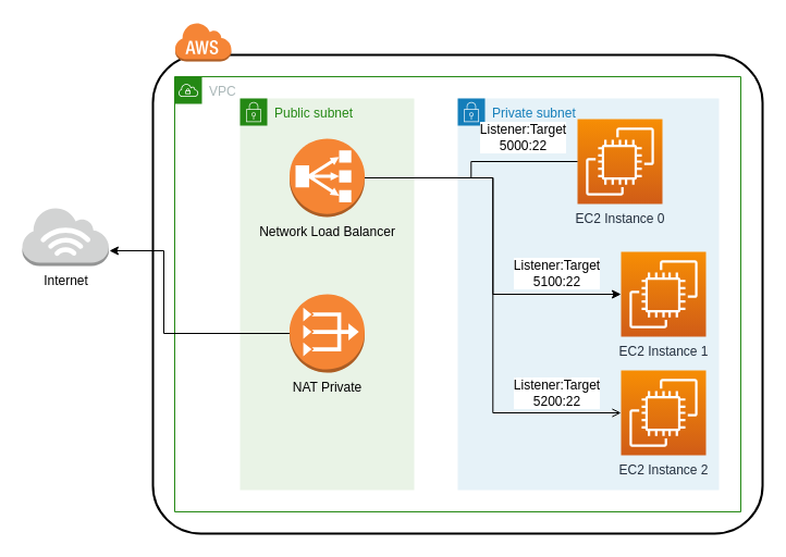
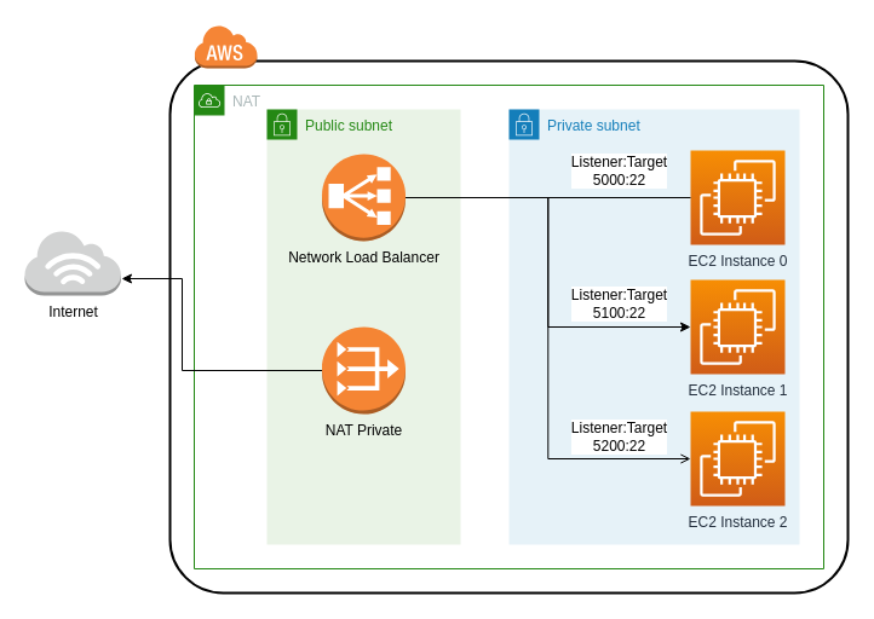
- <mxCell id="5" value="VPC" style="points=[[0,0],[0.25,0],[0.5,0],[0.75,0],[1,0],[1,0.25],[1,0.5],[1,0.75],[1,1],[0.75,1],[0.5,1],[0.25,1],[0,1],[0,0.75],[0,0.5],[0,0.25]];outlineConnect=0;gradientColor=none;html=1;whiteSpace=wrap;fontSize=12;fontStyle=0;container=1;pointerEvents=0;collapsible=0;recursiveResize=0;shape=mxgraph.aws4.group;grIcon=mxgraph.aws4.group_vpc;strokeColor=#248814;fillColor=none;verticalAlign=top;align=left;spacingLeft=30;fontColor=#AAB7B8;dashed=0;" vertex="1" parent="1"><mxGeometry x="160" y="70" width="520" height="400" as="geometry" /></mxCell>
+ <mxCell id="5" value="NAT" style="points=[[0,0],[0.25,0],[0.5,0],[0.75,0],[1,0],[1,0.25],[1,0.5],[1,0.75],[1,1],[0.75,1],[0.5,1],[0.25,1],[0,1],[0,0.75],[0,0.5],[0,0.25]];outlineConnect=0;gradientColor=none;html=1;whiteSpace=wrap;fontSize=12;fontStyle=0;container=1;pointerEvents=0;collapsible=0;recursiveResize=0;shape=mxgraph.aws4.group;grIcon=mxgraph.aws4.group_vpc;strokeColor=#248814;fillColor=none;verticalAlign=top;align=left;spacingLeft=30;fontColor=#AAB7B8;dashed=0;" vertex="1" parent="1"><mxGeometry x="160" y="70" width="520" height="400" as="geometry" /></mxCell>
- <mxCell id="10" value="EC2 Instance 0" style="sketch=0;points=[[0,0,0],[0.25,0,0],[0.5,0,0],[0.75,0,0],[1,0,0],[0,1,0],[0.25,1,0],[0.5,1,0],[0.75,1,0],[1,1,0],[0,0.25,0],[0,0.5,0],[0,0.75,0],[1,0.25,0],[1,0.5,0],[1,0.75,0]];outlineConnect=0;fontColor=#232F3E;gradientColor=#F78E04;gradientDirection=north;fillColor=#D05C17;strokeColor=#ffffff;dashed=0;verticalLabelPosition=bottom;verticalAlign=top;align=center;html=1;fontSize=12;fontStyle=0;aspect=fixed;shape=mxgraph.aws4.resourceIcon;resIcon=mxgraph.aws4.ec2;" vertex="1" parent="9"><mxGeometry x="110" y="19" width="78" height="78" as="geometry" /></mxCell>
+ <mxCell id="10" value="EC2 Instance 0" style="sketch=0;points=[[0,0,0],[0.25,0,0],[0.5,0,0],[0.75,0,0],[1,0,0],[0,1,0],[0.25,1,0],[0.5,1,0],[0.75,1,0],[1,1,0],[0,0.25,0],[0,0.5,0],[0,0.75,0],[1,0.25,0],[1,0.5,0],[1,0.75,0]];outlineConnect=0;fontColor=#232F3E;gradientColor=#F78E04;gradientDirection=north;fillColor=#D05C17;strokeColor=#ffffff;dashed=0;verticalLabelPosition=bottom;verticalAlign=top;align=center;html=1;fontSize=12;fontStyle=0;aspect=fixed;shape=mxgraph.aws4.resourceIcon;resIcon=mxgraph.aws4.ec2;" vertex="1" parent="9"><mxGeometry x="150" y="34" width="78" height="78" as="geometry" /></mxCell>
